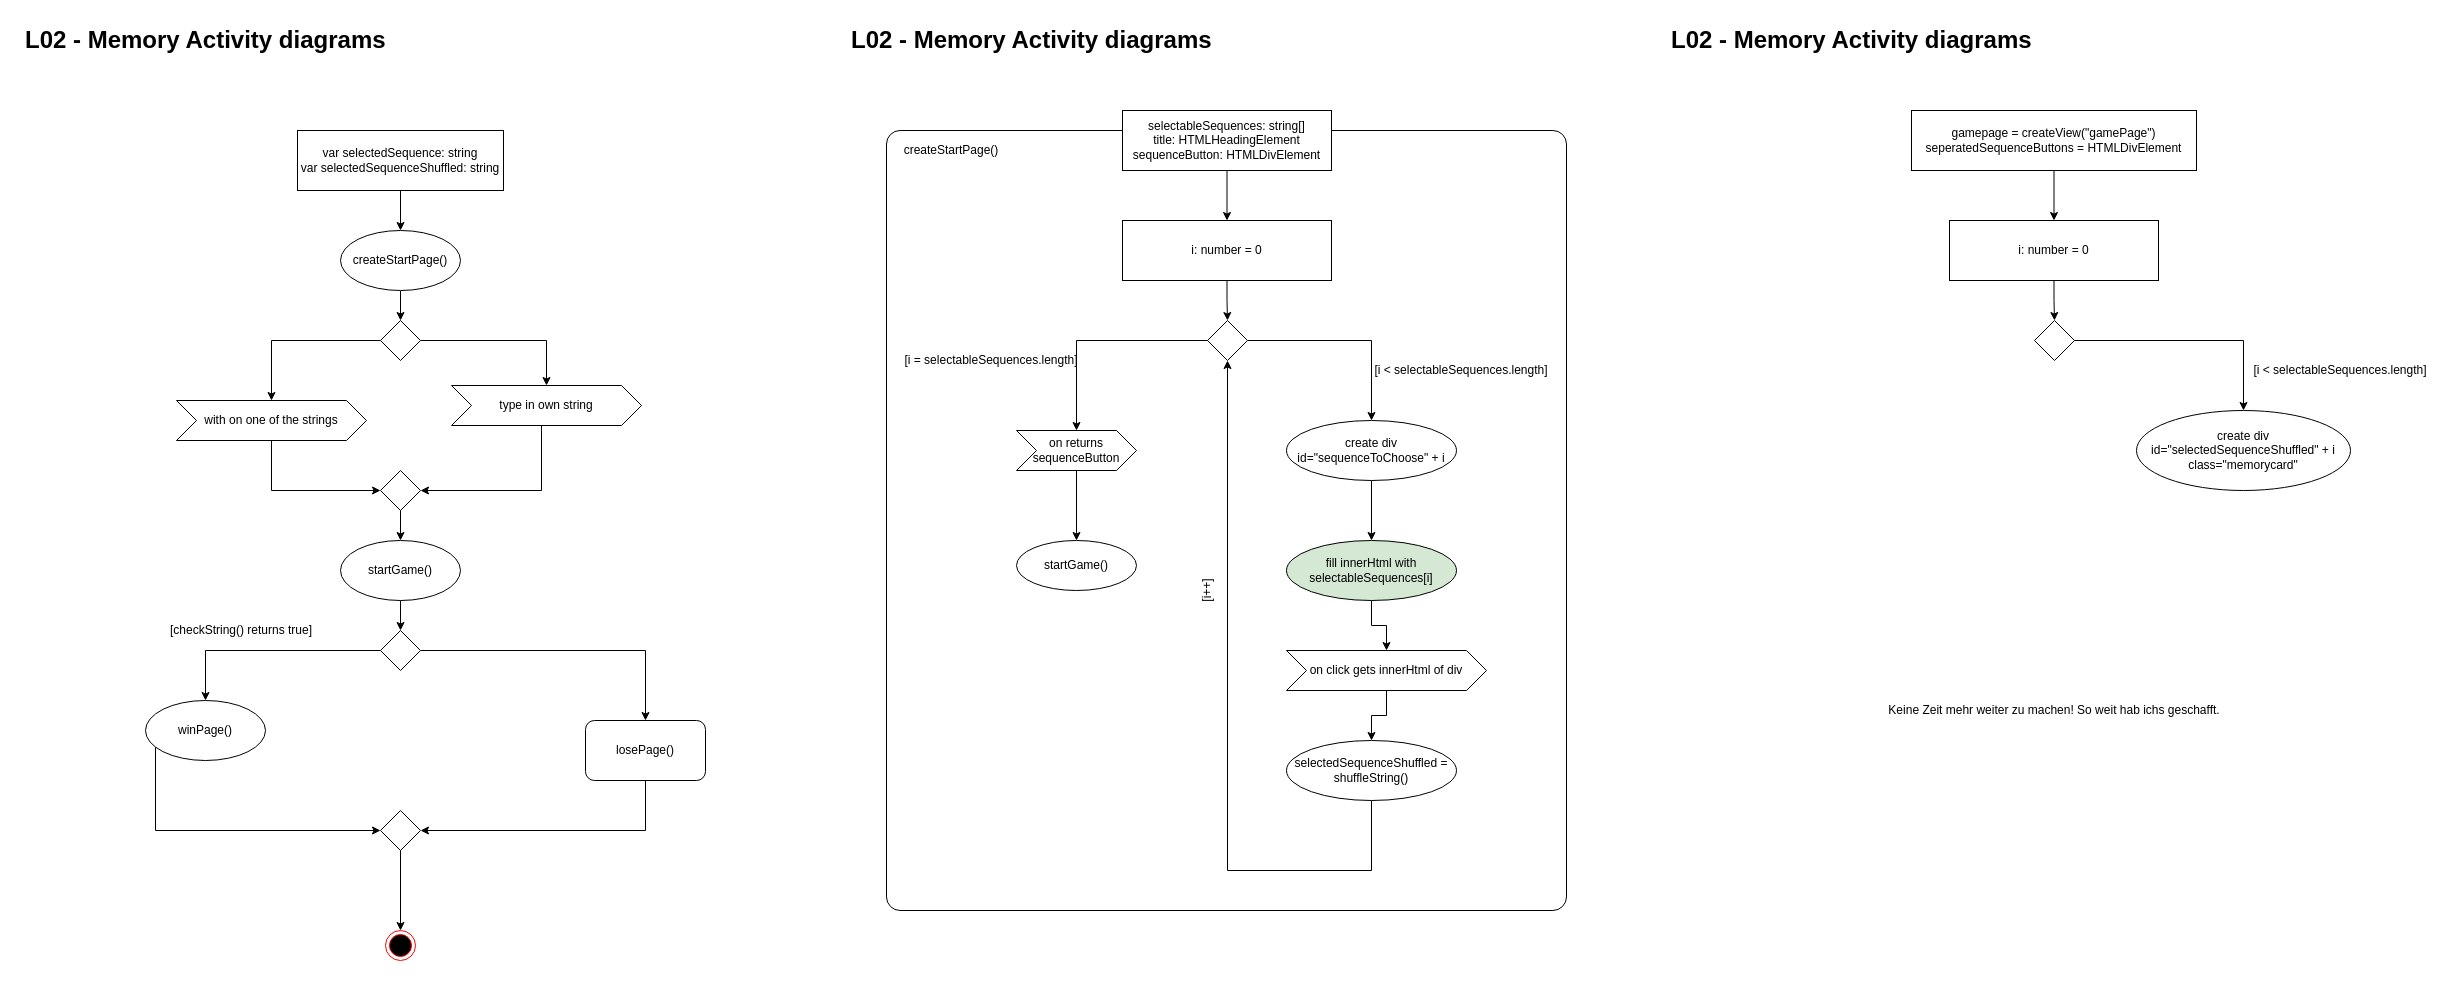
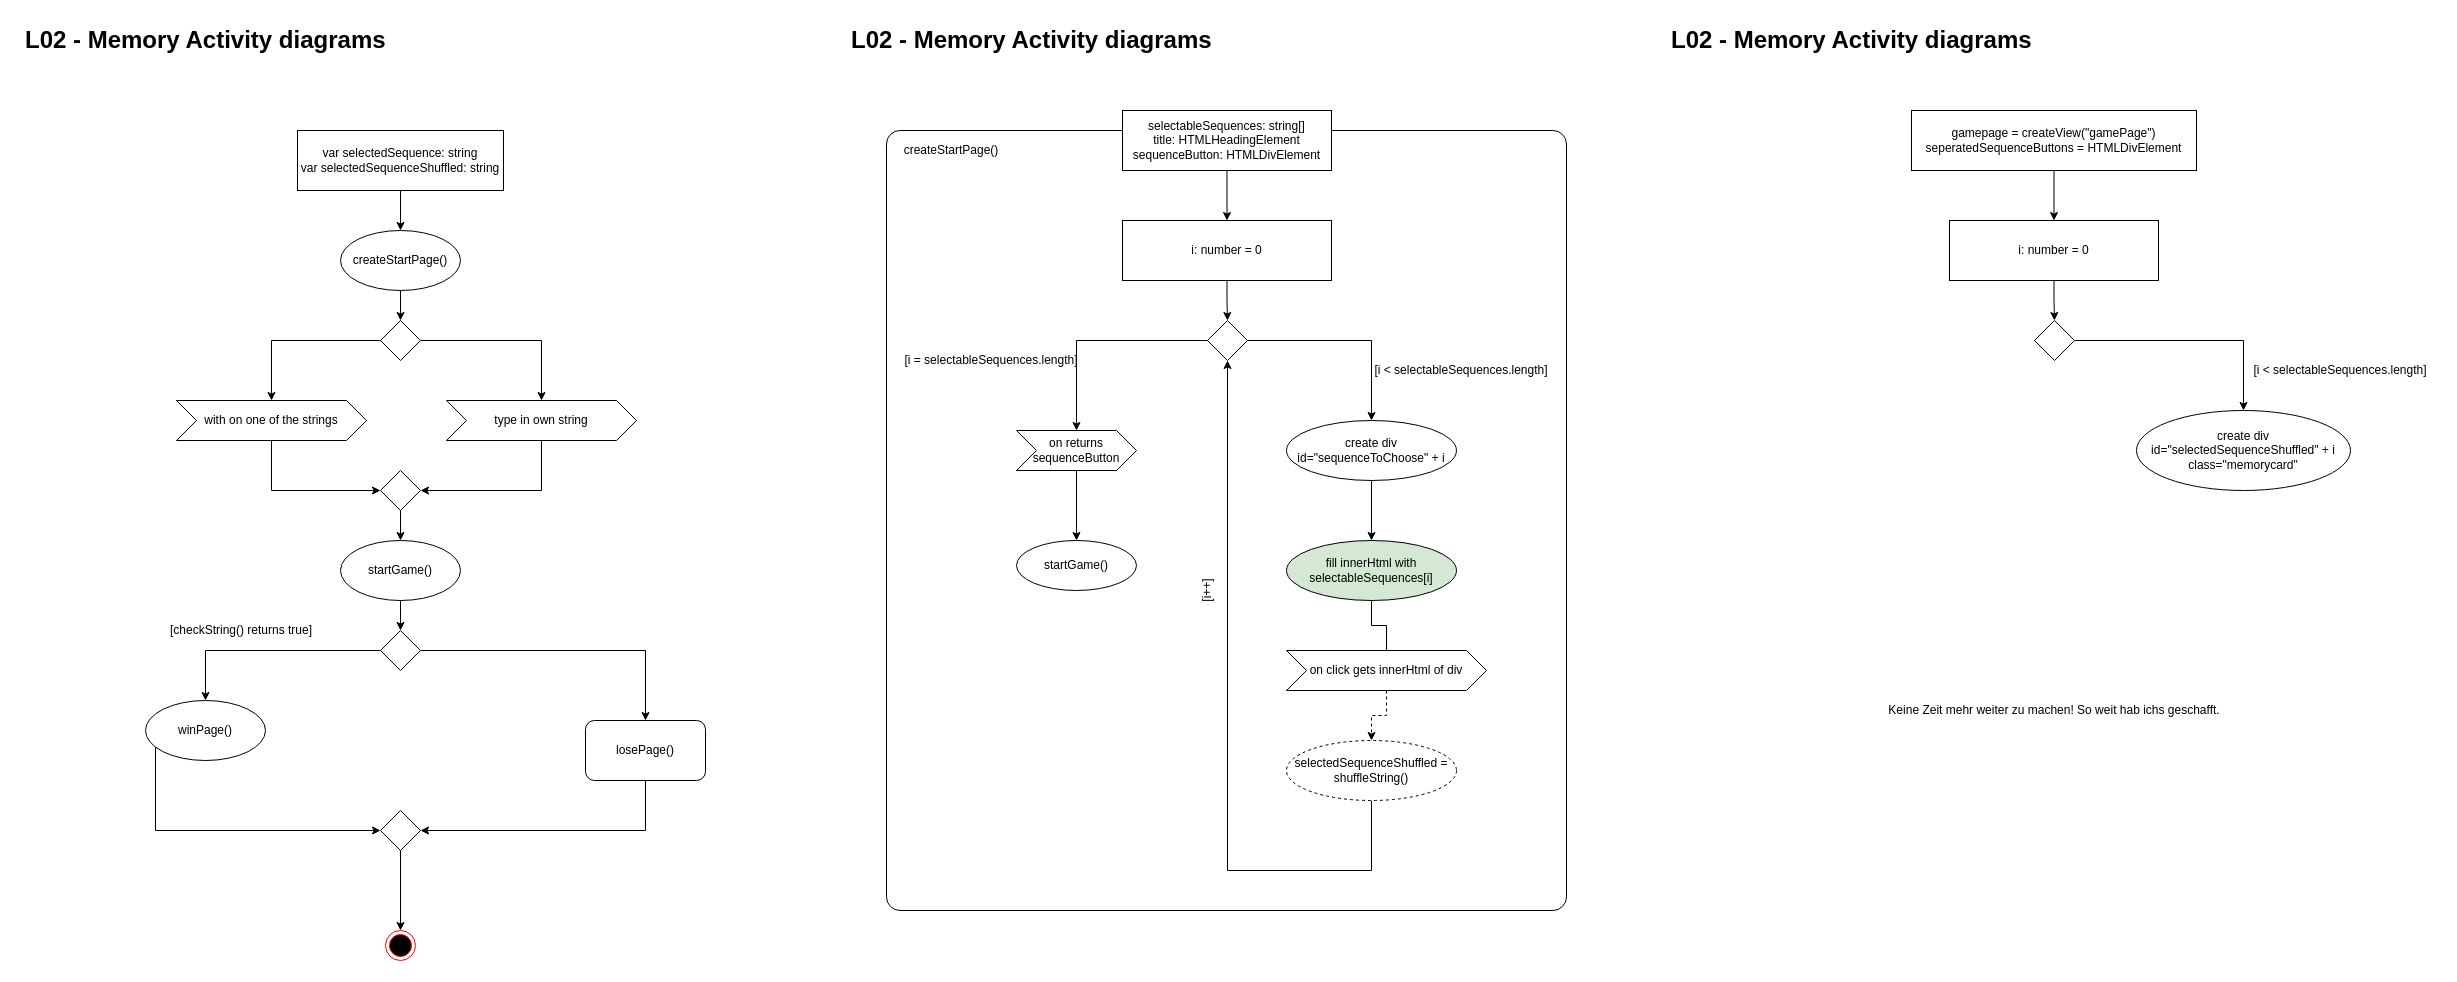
- <mxCell id="12" value="type in own string" style="shape=step;perimeter=stepPerimeter;whiteSpace=wrap;html=1;fixedSize=1;" vertex="1" parent="1"><mxGeometry x="451" y="385" width="190" height="40" as="geometry" /></mxCell>
+ <mxCell id="12" value="type in own string" style="shape=step;perimeter=stepPerimeter;whiteSpace=wrap;html=1;fixedSize=1;" vertex="1" parent="1"><mxGeometry x="446" y="400" width="190" height="40" as="geometry" /></mxCell>
- <mxCell id="41" style="edgeStyle=orthogonalEdgeStyle;rounded=0;orthogonalLoop=1;jettySize=auto;html=1;entryX=0.5;entryY=0;entryDx=0;entryDy=0;" edge="1" parent="1" source="42" target="44"><mxGeometry relative="1" as="geometry" /></mxCell>
+ <mxCell id="41" style="edgeStyle=orthogonalEdgeStyle;rounded=0;orthogonalLoop=1;jettySize=auto;html=1;entryX=0.5;entryY=0;entryDx=0;entryDy=0;endArrow=none;" edge="1" parent="1" source="42" target="44"><mxGeometry relative="1" as="geometry" /></mxCell>
- <mxCell id="43" style="edgeStyle=orthogonalEdgeStyle;rounded=0;orthogonalLoop=1;jettySize=auto;html=1;entryX=0.5;entryY=0;entryDx=0;entryDy=0;" edge="1" parent="1" source="44" target="46"><mxGeometry relative="1" as="geometry" /></mxCell>
+ <mxCell id="43" style="edgeStyle=orthogonalEdgeStyle;rounded=0;orthogonalLoop=1;jettySize=auto;html=1;entryX=0.5;entryY=0;entryDx=0;entryDy=0;dashed=1;" edge="1" parent="1" source="44" target="46"><mxGeometry relative="1" as="geometry" /></mxCell>
- <mxCell id="46" value="selectedSequenceShuffled = shuffleString()" style="ellipse;whiteSpace=wrap;html=1;" vertex="1" parent="1"><mxGeometry x="1286" y="740" width="170" height="60" as="geometry" /></mxCell>
+ <mxCell id="46" value="selectedSequenceShuffled = shuffleString()" style="ellipse;whiteSpace=wrap;html=1;dashed=1;" vertex="1" parent="1"><mxGeometry x="1286" y="740" width="170" height="60" as="geometry" /></mxCell>
